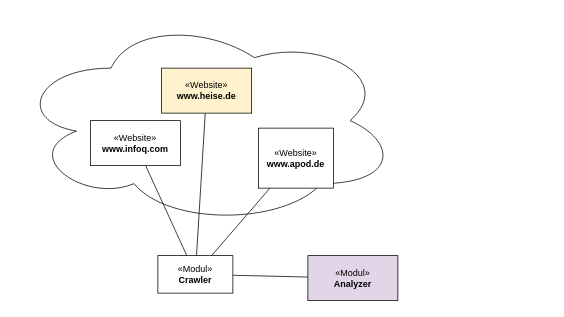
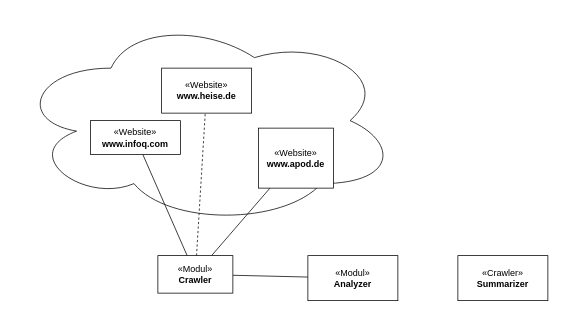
- <mxCell id="8" value="«Website»&lt;br&gt;&lt;b&gt;www.heise.de&lt;/b&gt;" style="html=1;whiteSpace=wrap;fillColor=#fff2cc;" parent="1" vertex="1"><mxGeometry x="215" y="90" width="120" height="60" as="geometry" /></mxCell>
+ <mxCell id="8" value="«Website»&lt;br&gt;&lt;b&gt;www.heise.de&lt;/b&gt;" style="html=1;whiteSpace=wrap;" parent="1" vertex="1"><mxGeometry x="215" y="90" width="120" height="60" as="geometry" /></mxCell>
- <mxCell id="10" value="«Website»&lt;br&gt;&lt;b&gt;www.infoq.com&lt;/b&gt;" style="html=1;whiteSpace=wrap;" parent="1" vertex="1"><mxGeometry x="120" y="160" width="120" height="60" as="geometry" /></mxCell>
+ <mxCell id="10" value="«Website»&lt;br&gt;&lt;b&gt;www.infoq.com&lt;/b&gt;" style="html=1;whiteSpace=wrap;" parent="1" vertex="1"><mxGeometry x="120" y="160" width="120" height="45" as="geometry" /></mxCell>
- <mxCell id="4" style="rounded=0;orthogonalLoop=1;jettySize=auto;html=1;endArrow=none;endFill=0;" parent="1" source="6" target="8" edge="1"><mxGeometry relative="1" as="geometry" /></mxCell>
+ <mxCell id="4" style="rounded=0;orthogonalLoop=1;jettySize=auto;html=1;endArrow=none;endFill=0;dashed=1;" parent="1" source="6" target="8" edge="1"><mxGeometry relative="1" as="geometry" /></mxCell>
- <mxCell id="11" value="«Modul»&lt;br&gt;&lt;b&gt;Analyzer&lt;/b&gt;" style="html=1;whiteSpace=wrap;fillColor=#e1d5e7;" vertex="1" parent="1"><mxGeometry x="410" y="340" width="120" height="60" as="geometry" /></mxCell>
+ <mxCell id="11" value="«Modul»&lt;br&gt;&lt;b&gt;Analyzer&lt;/b&gt;" style="html=1;whiteSpace=wrap;" vertex="1" parent="1"><mxGeometry x="410" y="340" width="120" height="60" as="geometry" /></mxCell>
+ <mxCell id="12" value="«Crawler»&lt;br&gt;&lt;b&gt;Summarizer&lt;/b&gt;" style="html=1;whiteSpace=wrap;" vertex="1" parent="1"><mxGeometry x="610" y="340" width="120" height="60" as="geometry" /></mxCell>
